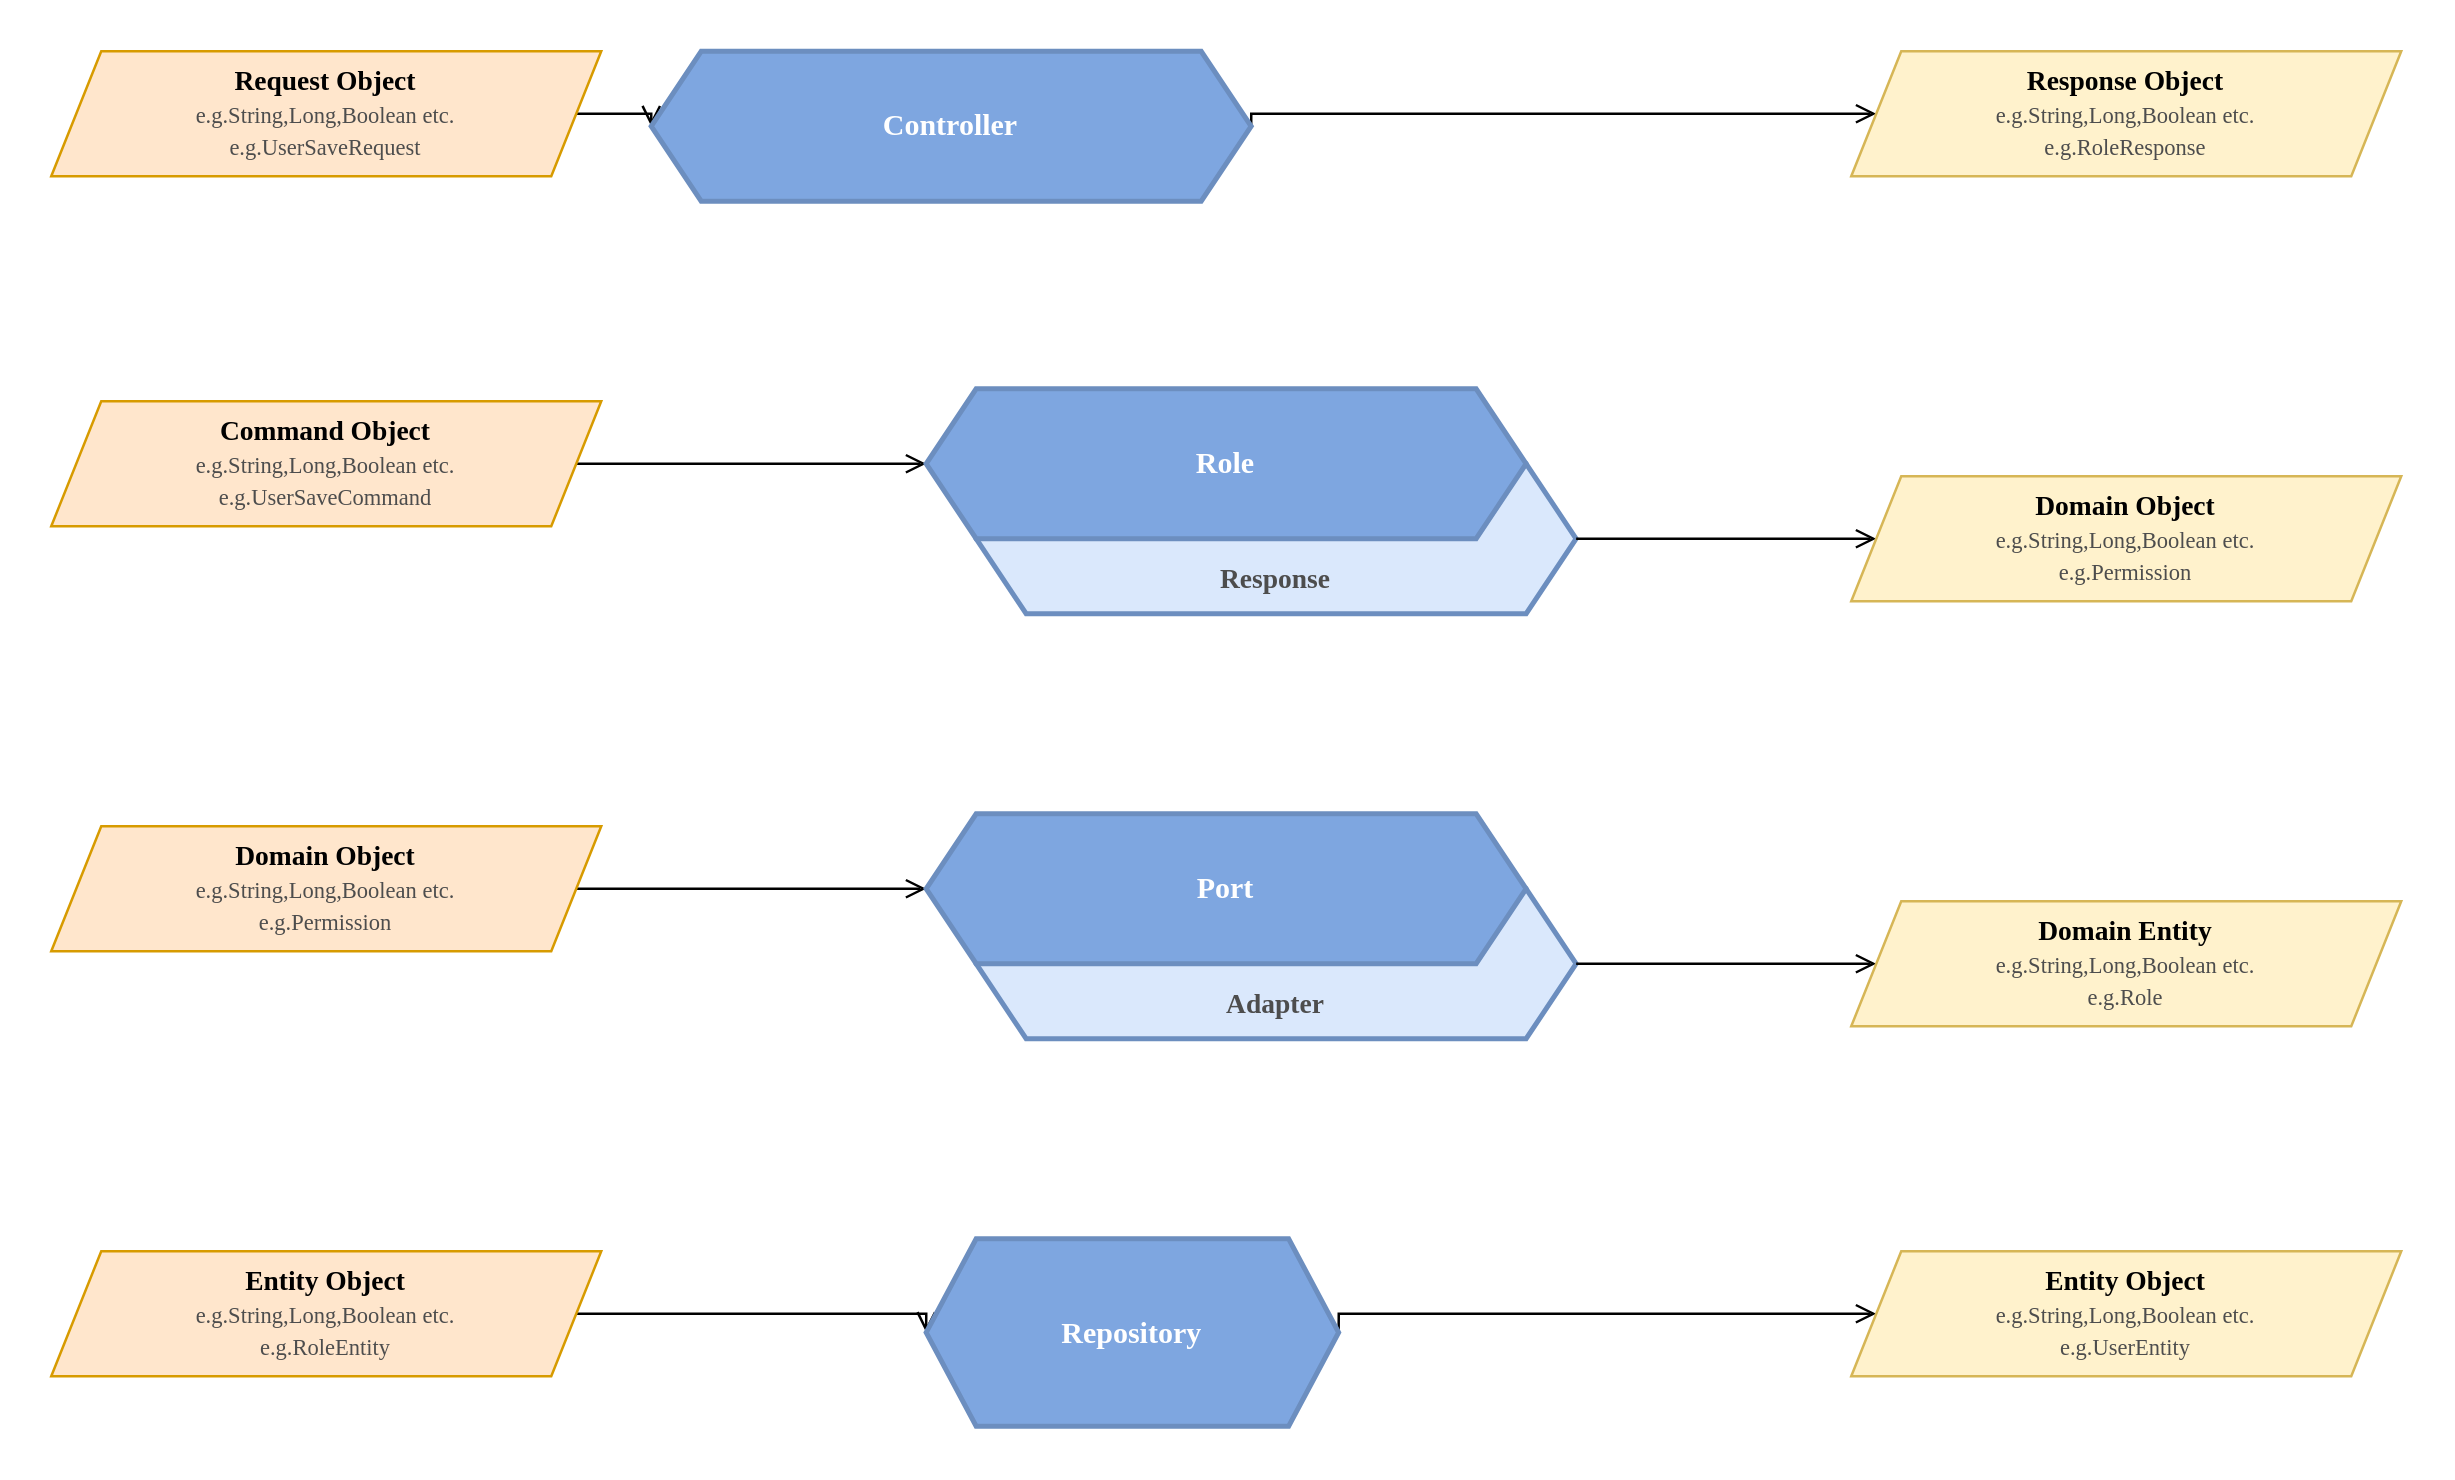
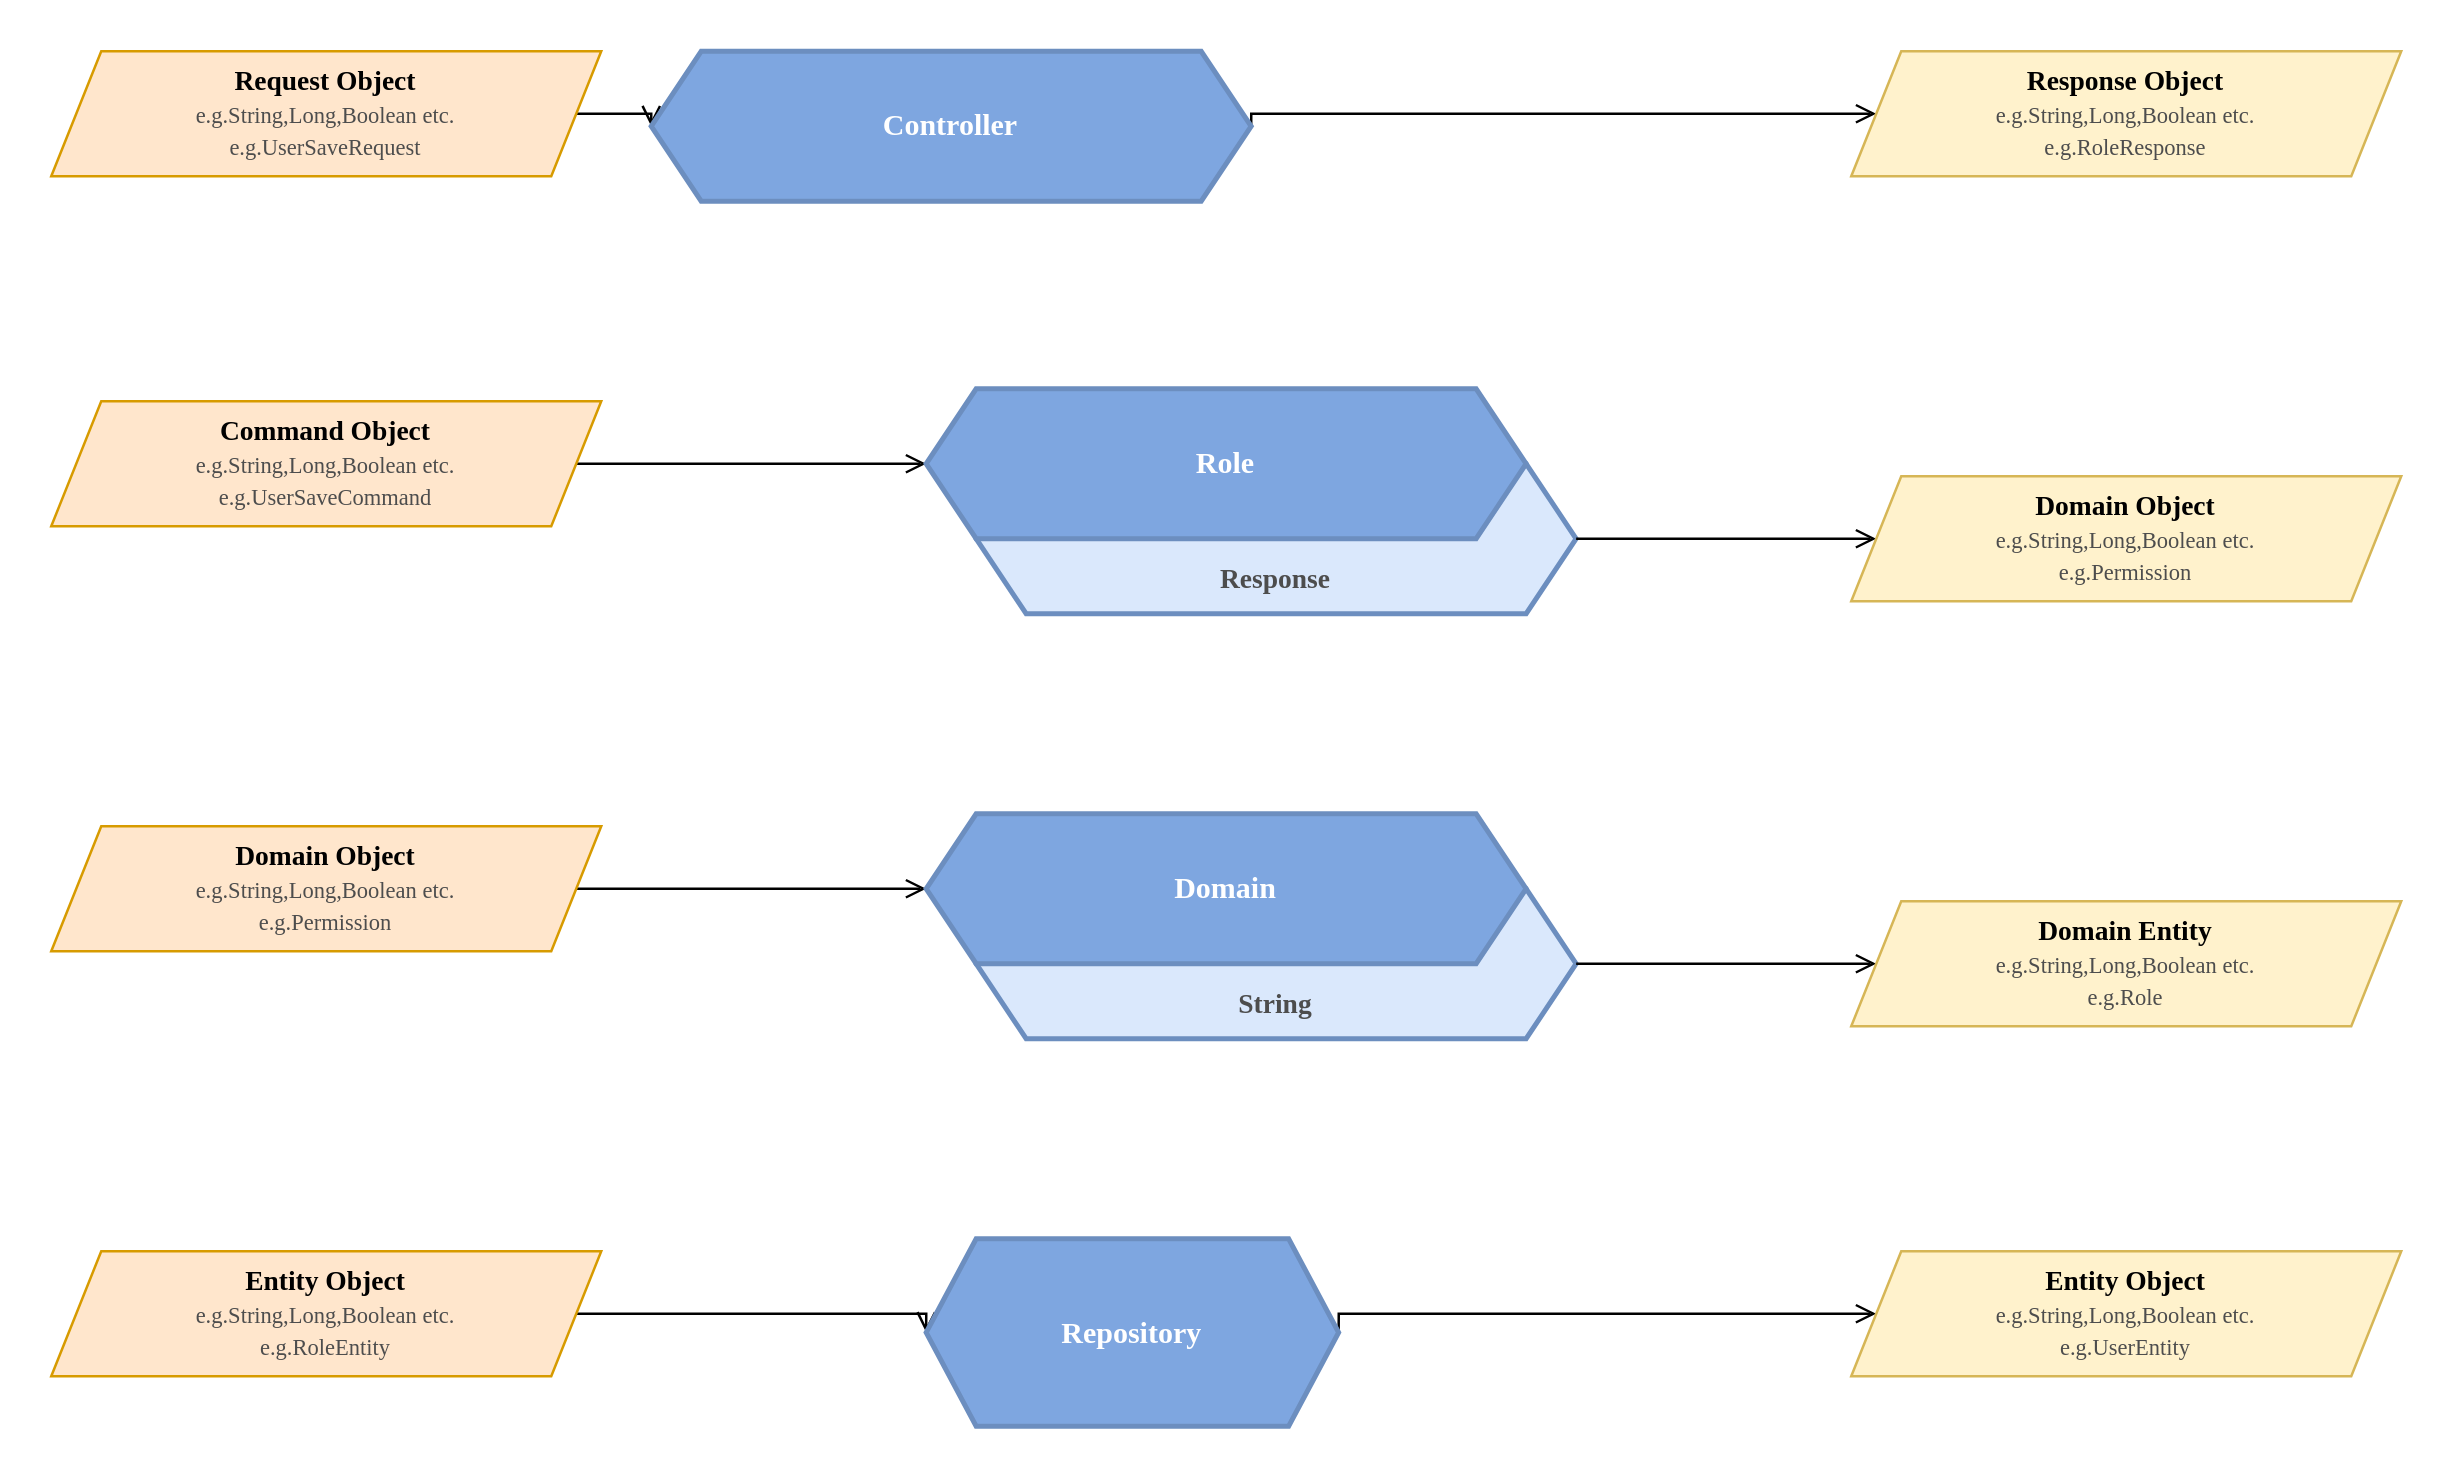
- <mxCell id="12" value="Port" style="shape=hexagon;perimeter=hexagonPerimeter2;whiteSpace=wrap;html=1;fixedSize=1;fontFamily=SF Mono;fontStyle=1;strokeWidth=2;fillColor=#7EA6E0;strokeColor=#6c8ebf;fontColor=#FFFFFF;" parent="1" vertex="1"><mxGeometry x="369.96" y="325" width="240" height="60" as="geometry" /></mxCell>
+ <mxCell id="12" value="Domain" style="shape=hexagon;perimeter=hexagonPerimeter2;whiteSpace=wrap;html=1;fixedSize=1;fontFamily=SF Mono;fontStyle=1;strokeWidth=2;fillColor=#7EA6E0;strokeColor=#6c8ebf;fontColor=#FFFFFF;" parent="1" vertex="1"><mxGeometry x="369.96" y="325" width="240" height="60" as="geometry" /></mxCell>
- <mxCell id="9" value="&lt;b&gt;&lt;sup&gt;&lt;font style=&quot;font-size: 11px&quot;&gt;Adapter&lt;/font&gt;&lt;/sup&gt;&lt;/b&gt;" style="shape=hexagon;perimeter=hexagonPerimeter2;whiteSpace=wrap;html=1;fixedSize=1;spacing=2;verticalAlign=bottom;fontFamily=SF Mono;fontStyle=0;strokeWidth=2;strokeColor=#6c8ebf;fillColor=#dae8fc;fontColor=#4D4D4D;" parent="1" vertex="1"><mxGeometry x="389.96" y="355" width="240" height="60" as="geometry" /></mxCell>
+ <mxCell id="9" value="&lt;b&gt;&lt;sup&gt;&lt;font style=&quot;font-size: 11px&quot;&gt;String&lt;/font&gt;&lt;/sup&gt;&lt;/b&gt;" style="shape=hexagon;perimeter=hexagonPerimeter2;whiteSpace=wrap;html=1;fixedSize=1;spacing=2;verticalAlign=bottom;fontFamily=SF Mono;fontStyle=0;strokeWidth=2;strokeColor=#6c8ebf;fillColor=#dae8fc;fontColor=#4D4D4D;" parent="1" vertex="1"><mxGeometry x="389.96" y="355" width="240" height="60" as="geometry" /></mxCell>
